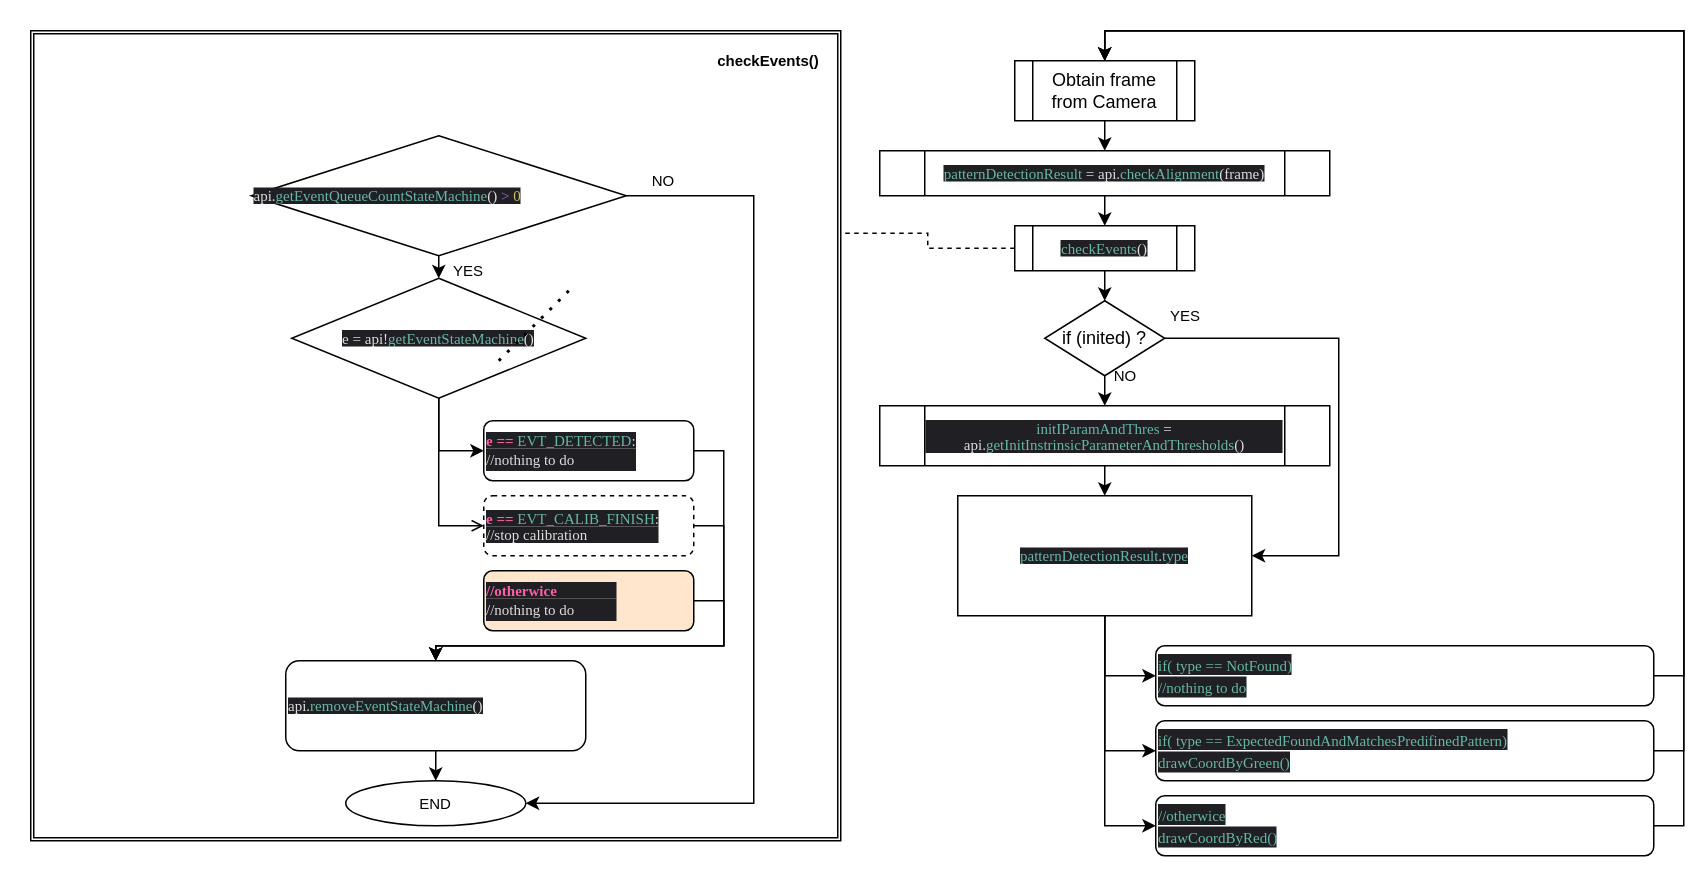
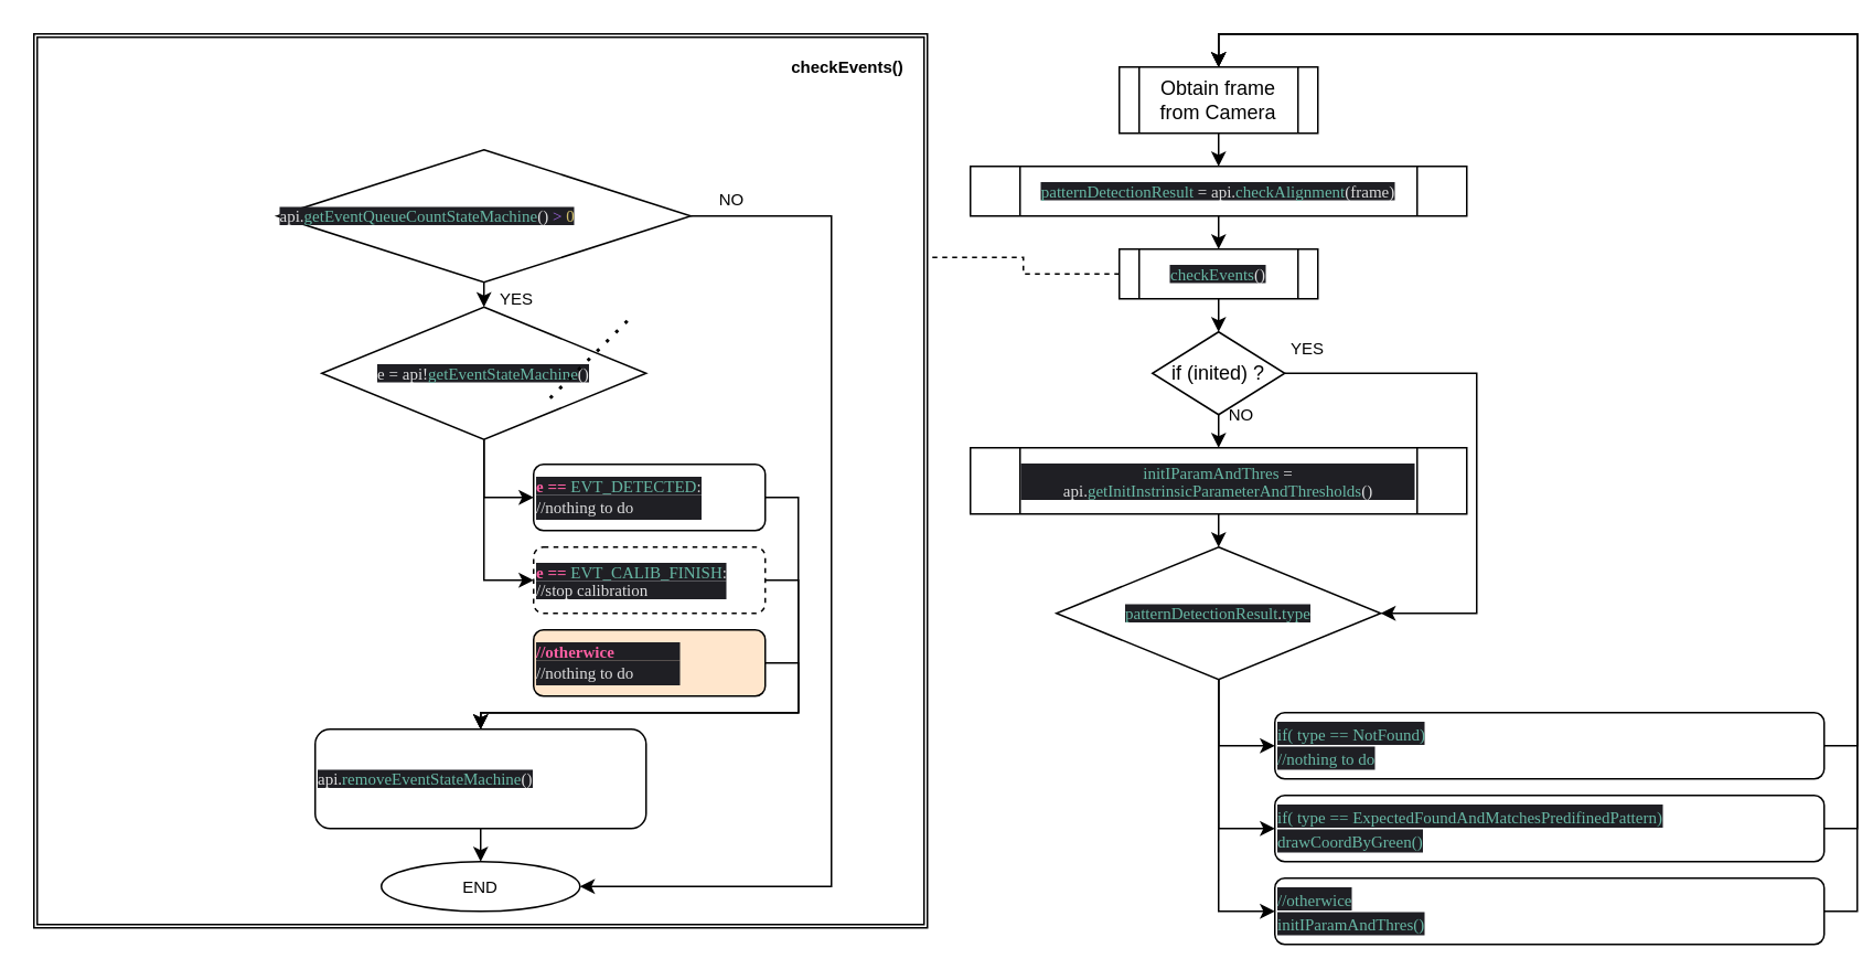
- <mxCell id="39" style="edgeStyle=orthogonalEdgeStyle;rounded=0;orthogonalLoop=1;jettySize=auto;html=1;exitX=0.5;exitY=1;exitDx=0;exitDy=0;entryX=0;entryY=0.5;entryDx=0;entryDy=0;fontSize=10;endArrow=open;" edge="1" parent="1" source="40" target="33"><mxGeometry relative="1" as="geometry" /></mxCell>
+ <mxCell id="39" style="edgeStyle=orthogonalEdgeStyle;rounded=0;orthogonalLoop=1;jettySize=auto;html=1;exitX=0.5;exitY=1;exitDx=0;exitDy=0;entryX=0;entryY=0.5;entryDx=0;entryDy=0;fontSize=10;" edge="1" parent="1" source="40" target="33"><mxGeometry relative="1" as="geometry" /></mxCell>
- <mxCell id="18" value="&lt;p style=&quot;margin: 0px ; font-stretch: normal ; line-height: normal ; font-family: &amp;#34;menlo&amp;#34; ; color: rgb(103 , 183 , 164) ; background-color: rgb(31 , 31 , 36) ; font-size: 10px&quot;&gt;patternDetectionResult&lt;span style=&quot;color: rgba(255 , 255 , 255 , 0.85)&quot;&gt;.&lt;/span&gt;type&lt;/p&gt;" style="whiteSpace=wrap;html=1;rounded=0;" vertex="1" parent="1"><mxGeometry x="638" y="330" width="196" height="80" as="geometry" /></mxCell>
+ <mxCell id="18" value="&lt;p style=&quot;margin: 0px ; font-stretch: normal ; line-height: normal ; font-family: &amp;#34;menlo&amp;#34; ; color: rgb(103 , 183 , 164) ; background-color: rgb(31 , 31 , 36) ; font-size: 10px&quot;&gt;patternDetectionResult&lt;span style=&quot;color: rgba(255 , 255 , 255 , 0.85)&quot;&gt;.&lt;/span&gt;type&lt;/p&gt;" style="rhombus;whiteSpace=wrap;html=1;" vertex="1" parent="1"><mxGeometry x="638" y="330" width="196" height="80" as="geometry" /></mxCell>
- <mxCell id="24" value="&lt;span style=&quot;color: rgb(103 , 183 , 164) ; font-family: &amp;#34;menlo&amp;#34; ; background-color: rgb(31 , 31 , 36)&quot;&gt;&lt;font style=&quot;font-size: 10px&quot;&gt;//otherwice&lt;br&gt;drawCoordByRed()&lt;br&gt;&lt;/font&gt;&lt;/span&gt;" style="rounded=1;whiteSpace=wrap;html=1;align=left;" vertex="1" parent="1"><mxGeometry x="770" y="530" width="332" height="40" as="geometry" /></mxCell>
+ <mxCell id="24" value="&lt;span style=&quot;color: rgb(103 , 183 , 164) ; font-family: &amp;#34;menlo&amp;#34; ; background-color: rgb(31 , 31 , 36)&quot;&gt;&lt;font style=&quot;font-size: 10px&quot;&gt;//otherwice&lt;br&gt;initIParamAndThres()&lt;br&gt;&lt;/font&gt;&lt;/span&gt;" style="rounded=1;whiteSpace=wrap;html=1;align=left;" vertex="1" parent="1"><mxGeometry x="770" y="530" width="332" height="40" as="geometry" /></mxCell>
